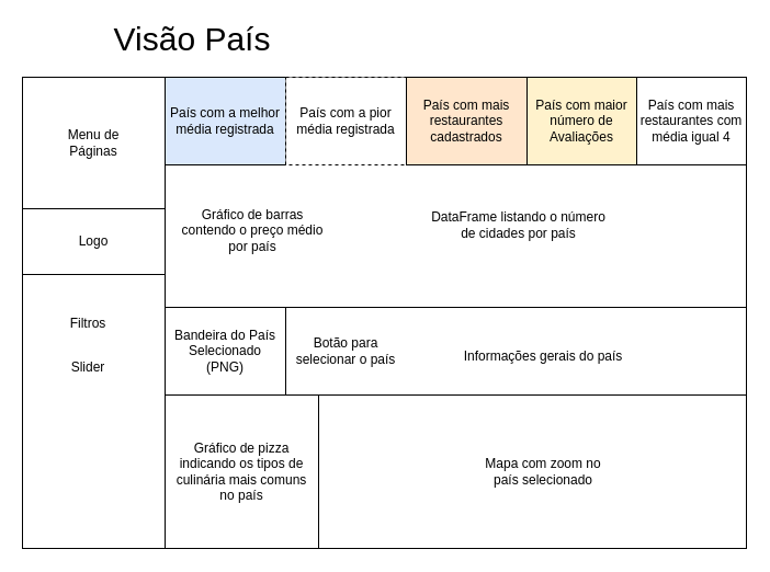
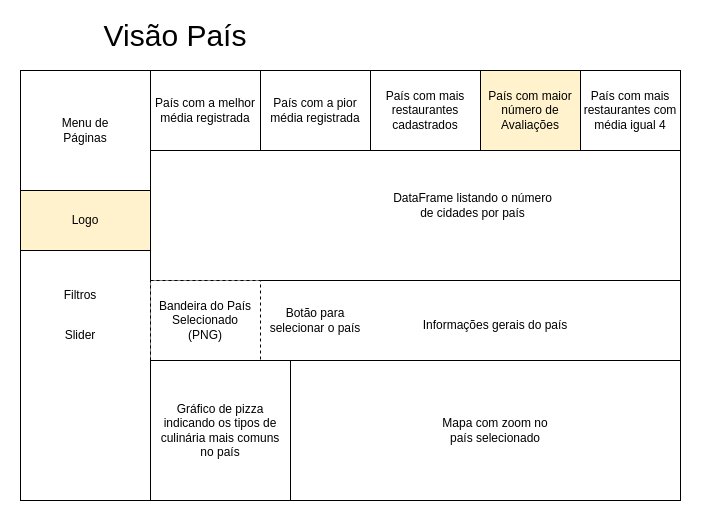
- <mxCell id="4" value="País com a melhor média registrada" style="rounded=0;whiteSpace=wrap;html=1;fillColor=#dae8fc;" parent="1" vertex="1"><mxGeometry x="150" y="70" width="110" height="80" as="geometry" /></mxCell>
+ <mxCell id="4" value="País com a melhor média registrada" style="rounded=0;whiteSpace=wrap;html=1;" parent="1" vertex="1"><mxGeometry x="150" y="70" width="110" height="80" as="geometry" /></mxCell>
- <mxCell id="5" value="País com a pior média registrada" style="rounded=0;whiteSpace=wrap;html=1;dashed=1;" parent="1" vertex="1"><mxGeometry x="260" y="70" width="110" height="80" as="geometry" /></mxCell>
+ <mxCell id="5" value="País com a pior média registrada" style="rounded=0;whiteSpace=wrap;html=1;" parent="1" vertex="1"><mxGeometry x="260" y="70" width="110" height="80" as="geometry" /></mxCell>
- <mxCell id="6" value="País com mais restaurantes cadastrados" style="rounded=0;whiteSpace=wrap;html=1;fillColor=#ffe6cc;" parent="1" vertex="1"><mxGeometry x="370" y="70" width="110" height="80" as="geometry" /></mxCell>
+ <mxCell id="6" value="País com mais restaurantes cadastrados" style="rounded=0;whiteSpace=wrap;html=1;" parent="1" vertex="1"><mxGeometry x="370" y="70" width="110" height="80" as="geometry" /></mxCell>
- <mxCell id="10" value="Gráfico de barras contendo o preço médio por país" style="text;html=1;strokeColor=none;fillColor=none;align=center;verticalAlign=middle;whiteSpace=wrap;rounded=0;" parent="1" vertex="1"><mxGeometry x="160" y="180" width="140" height="60" as="geometry" /></mxCell>
- <mxCell id="11" value="Logo" style="rounded=0;whiteSpace=wrap;html=1;" parent="1" vertex="1"><mxGeometry x="20" y="190" width="130" height="60" as="geometry" /></mxCell>
+ <mxCell id="11" value="Logo" style="rounded=0;whiteSpace=wrap;html=1;fillColor=#fff2cc;" parent="1" vertex="1"><mxGeometry x="20" y="190" width="130" height="60" as="geometry" /></mxCell>
- <mxCell id="16" value="Bandeira do País&lt;br&gt;Selecionado&lt;br&gt;(PNG)" style="rounded=0;whiteSpace=wrap;html=1;" vertex="1" parent="1"><mxGeometry x="150" y="280" width="110" height="80" as="geometry" /></mxCell>
+ <mxCell id="16" value="Bandeira do País&lt;br&gt;Selecionado&lt;br&gt;(PNG)" style="rounded=0;whiteSpace=wrap;html=1;dashed=1;" vertex="1" parent="1"><mxGeometry x="150" y="280" width="110" height="80" as="geometry" /></mxCell>
